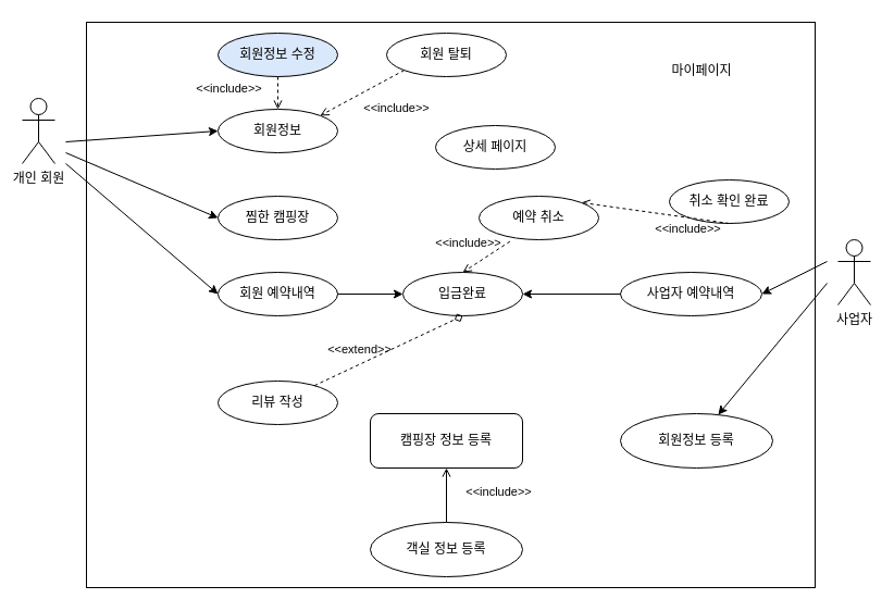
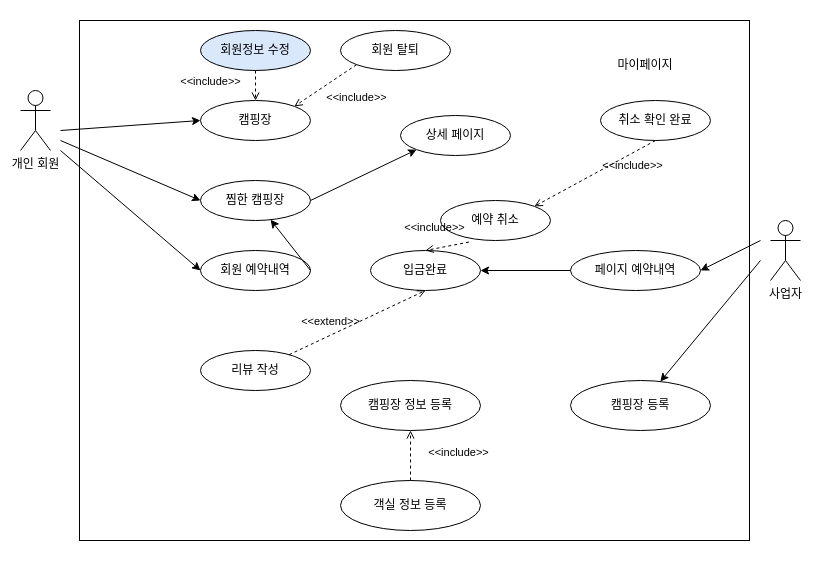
- <mxCell id="5" value="&lt;font style=&quot;vertical-align: inherit&quot;&gt;&lt;font style=&quot;vertical-align: inherit&quot;&gt;&lt;font style=&quot;vertical-align: inherit&quot;&gt;&lt;font style=&quot;vertical-align: inherit&quot;&gt;회원 탈퇴&lt;/font&gt;&lt;/font&gt;&lt;br&gt;&lt;/font&gt;&lt;/font&gt;" style="ellipse;whiteSpace=wrap;html=1;" vertex="1" parent="1"><mxGeometry x="355" y="30" width="110" height="40" as="geometry" /></mxCell>
+ <mxCell id="5" value="&lt;font style=&quot;vertical-align: inherit&quot;&gt;&lt;font style=&quot;vertical-align: inherit&quot;&gt;&lt;font style=&quot;vertical-align: inherit&quot;&gt;&lt;font style=&quot;vertical-align: inherit&quot;&gt;회원 탈퇴&lt;/font&gt;&lt;/font&gt;&lt;br&gt;&lt;/font&gt;&lt;/font&gt;" style="ellipse;whiteSpace=wrap;html=1;" vertex="1" parent="1"><mxGeometry x="340" y="30" width="110" height="40" as="geometry" /></mxCell>
- <mxCell id="4" value="&lt;font style=&quot;vertical-align: inherit&quot;&gt;&lt;font style=&quot;vertical-align: inherit&quot;&gt;회원정보&lt;br&gt;&lt;/font&gt;&lt;/font&gt;" style="ellipse;whiteSpace=wrap;html=1;" vertex="1" parent="1"><mxGeometry x="200" y="100" width="110" height="40" as="geometry" /></mxCell>
+ <mxCell id="4" value="&lt;font style=&quot;vertical-align: inherit&quot;&gt;&lt;font style=&quot;vertical-align: inherit&quot;&gt;캠핑장&lt;br&gt;&lt;/font&gt;&lt;/font&gt;" style="ellipse;whiteSpace=wrap;html=1;" vertex="1" parent="1"><mxGeometry x="200" y="100" width="110" height="40" as="geometry" /></mxCell>
+ <mxCell id="31" value="" style="endArrow=classic;html=1;rounded=0;exitX=1;exitY=0.5;exitDx=0;exitDy=0;entryX=0;entryY=1;entryDx=0;entryDy=0;" edge="1" parent="1" source="7" target="8"><mxGeometry width="50" height="50" relative="1" as="geometry"><mxPoint x="390" y="300" as="sourcePoint" /><mxPoint x="440" y="250" as="targetPoint" /></mxGeometry></mxCell>
- <mxCell id="13" value="&lt;font style=&quot;vertical-align: inherit&quot;&gt;&lt;font style=&quot;vertical-align: inherit&quot;&gt;&lt;font style=&quot;vertical-align: inherit&quot;&gt;&lt;font style=&quot;vertical-align: inherit&quot;&gt;취소 확인 완료&lt;/font&gt;&lt;/font&gt;&lt;br&gt;&lt;/font&gt;&lt;/font&gt;" style="ellipse;whiteSpace=wrap;html=1;" vertex="1" parent="1"><mxGeometry x="615" y="165" width="110" height="40" as="geometry" /></mxCell>
+ <mxCell id="13" value="&lt;font style=&quot;vertical-align: inherit&quot;&gt;&lt;font style=&quot;vertical-align: inherit&quot;&gt;&lt;font style=&quot;vertical-align: inherit&quot;&gt;&lt;font style=&quot;vertical-align: inherit&quot;&gt;취소 확인 완료&lt;/font&gt;&lt;/font&gt;&lt;br&gt;&lt;/font&gt;&lt;/font&gt;" style="ellipse;whiteSpace=wrap;html=1;" vertex="1" parent="1"><mxGeometry x="600" y="100" width="110" height="40" as="geometry" /></mxCell>
- <mxCell id="32" value="&lt;font style=&quot;vertical-align: inherit&quot;&gt;&lt;font style=&quot;vertical-align: inherit&quot;&gt;예약 취소&lt;br&gt;&lt;/font&gt;&lt;/font&gt;" style="ellipse;whiteSpace=wrap;html=1;" vertex="1" parent="1"><mxGeometry x="440" y="180" width="110" height="40" as="geometry" /></mxCell>
+ <mxCell id="32" value="&lt;font style=&quot;vertical-align: inherit&quot;&gt;&lt;font style=&quot;vertical-align: inherit&quot;&gt;예약 취소&lt;br&gt;&lt;/font&gt;&lt;/font&gt;" style="ellipse;whiteSpace=wrap;html=1;" vertex="1" parent="1"><mxGeometry x="440" y="200" width="110" height="40" as="geometry" /></mxCell>
- <mxCell id="28" value="" style="endArrow=classic;html=1;rounded=0;exitX=1;exitY=0.5;exitDx=0;exitDy=0;entryX=0;entryY=0.5;entryDx=0;entryDy=0;" edge="1" parent="1" source="9" target="12"><mxGeometry width="50" height="50" relative="1" as="geometry"><mxPoint x="390" y="300" as="sourcePoint" /><mxPoint x="440" y="250" as="targetPoint" /></mxGeometry></mxCell>
+ <mxCell id="28" value="" style="endArrow=classic;html=1;rounded=0;exitX=1;exitY=0.5;exitDx=0;exitDy=0;" edge="1" parent="1" source="9" target="7"><mxGeometry width="50" height="50" relative="1" as="geometry"><mxPoint x="390" y="300" as="sourcePoint" /><mxPoint x="440" y="250" as="targetPoint" /></mxGeometry></mxCell>
- <mxCell id="10" value="&lt;font style=&quot;vertical-align: inherit&quot;&gt;&lt;font style=&quot;vertical-align: inherit&quot;&gt;&lt;font style=&quot;vertical-align: inherit&quot;&gt;&lt;font style=&quot;vertical-align: inherit&quot;&gt;사업자 예약내역&lt;/font&gt;&lt;/font&gt;&lt;br&gt;&lt;/font&gt;&lt;/font&gt;" style="ellipse;whiteSpace=wrap;html=1;" vertex="1" parent="1"><mxGeometry x="570" y="250" width="130" height="40" as="geometry" /></mxCell>
+ <mxCell id="10" value="&lt;font style=&quot;vertical-align: inherit&quot;&gt;&lt;font style=&quot;vertical-align: inherit&quot;&gt;&lt;font style=&quot;vertical-align: inherit&quot;&gt;&lt;font style=&quot;vertical-align: inherit&quot;&gt;페이지 예약내역&lt;/font&gt;&lt;/font&gt;&lt;br&gt;&lt;/font&gt;&lt;/font&gt;" style="ellipse;whiteSpace=wrap;html=1;" vertex="1" parent="1"><mxGeometry x="570" y="250" width="130" height="40" as="geometry" /></mxCell>
- <mxCell id="27" value="&amp;lt;&amp;lt;extend&amp;gt;&amp;gt;" style="html=1;verticalAlign=bottom;labelBackgroundColor=none;endArrow=diamond;endFill=0;dashed=1;rounded=0;entryX=0.5;entryY=1;entryDx=0;entryDy=0;" edge="1" parent="1" source="11" target="12"><mxGeometry x="-0.367" y="4" width="160" relative="1" as="geometry"><mxPoint x="340" y="280" as="sourcePoint" /><mxPoint x="500" y="280" as="targetPoint" /><mxPoint as="offset" /></mxGeometry></mxCell>
+ <mxCell id="27" value="&amp;lt;&amp;lt;extend&amp;gt;&amp;gt;" style="html=1;verticalAlign=bottom;labelBackgroundColor=none;endArrow=open;endFill=0;dashed=1;rounded=0;entryX=0.5;entryY=1;entryDx=0;entryDy=0;" edge="1" parent="1" source="11" target="12"><mxGeometry x="-0.367" y="4" width="160" relative="1" as="geometry"><mxPoint x="340" y="280" as="sourcePoint" /><mxPoint x="500" y="280" as="targetPoint" /><mxPoint as="offset" /></mxGeometry></mxCell>
- <mxCell id="17" value="캠핑장 정보 등록" style="whiteSpace=wrap;html=1;strokeWidth=1;rounded=1;" vertex="1" parent="1"><mxGeometry x="340" y="380" width="140" height="50" as="geometry" /></mxCell>
+ <mxCell id="17" value="캠핑장 정보 등록" style="ellipse;whiteSpace=wrap;html=1;strokeWidth=1;" vertex="1" parent="1"><mxGeometry x="340" y="380" width="140" height="50" as="geometry" /></mxCell>
- <mxCell id="16" value="회원정보 등록" style="ellipse;whiteSpace=wrap;html=1;strokeWidth=1;" vertex="1" parent="1"><mxGeometry x="570" y="380" width="140" height="50" as="geometry" /></mxCell>
+ <mxCell id="16" value="캠핑장 등록" style="ellipse;whiteSpace=wrap;html=1;strokeWidth=1;" vertex="1" parent="1"><mxGeometry x="570" y="380" width="140" height="50" as="geometry" /></mxCell>
- <mxCell id="19" value="&amp;lt;&amp;lt;include&amp;gt;&amp;gt;" style="html=1;verticalAlign=bottom;labelBackgroundColor=none;endArrow=open;endFill=0;dashed=0;rounded=0;exitX=0.5;exitY=0;exitDx=0;exitDy=0;entryX=0.5;entryY=1;entryDx=0;entryDy=0;" edge="1" parent="1" source="18" target="17"><mxGeometry x="-0.253" y="-48" width="160" relative="1" as="geometry"><mxPoint x="550" y="480" as="sourcePoint" /><mxPoint x="710" y="480" as="targetPoint" /><mxPoint as="offset" /></mxGeometry></mxCell>
+ <mxCell id="19" value="&amp;lt;&amp;lt;include&amp;gt;&amp;gt;" style="html=1;verticalAlign=bottom;labelBackgroundColor=none;endArrow=open;endFill=0;dashed=1;rounded=0;exitX=0.5;exitY=0;exitDx=0;exitDy=0;entryX=0.5;entryY=1;entryDx=0;entryDy=0;" edge="1" parent="1" source="18" target="17"><mxGeometry x="-0.253" y="-48" width="160" relative="1" as="geometry"><mxPoint x="550" y="480" as="sourcePoint" /><mxPoint x="710" y="480" as="targetPoint" /><mxPoint as="offset" /></mxGeometry></mxCell>
